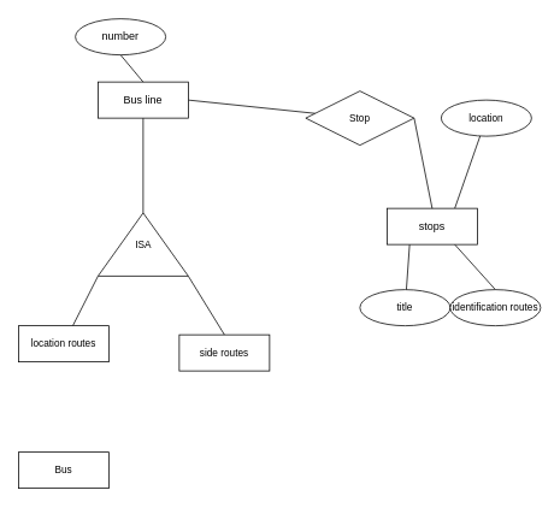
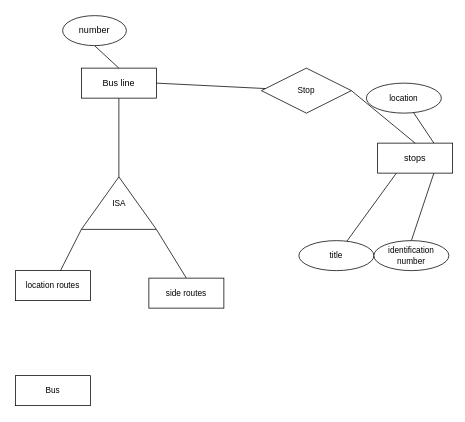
- <mxCell id="10" value="number" style="ellipse;whiteSpace=wrap;html=1;align=center;" vertex="1" parent="1"><mxGeometry x="83" y="20" width="100" height="40" as="geometry" /></mxCell>
+ <mxCell id="10" value="number" style="ellipse;whiteSpace=wrap;html=1;align=center;" vertex="1" parent="1"><mxGeometry x="83" y="20" width="85" height="40" as="geometry" /></mxCell>
- <mxCell id="12" value="Stop" style="shape=rhombus;perimeter=rhombusPerimeter;whiteSpace=wrap;html=1;align=center;fontFamily=Helvetica;fontSize=11;fontColor=default;" vertex="1" parent="1"><mxGeometry x="338" y="100" width="120" height="60" as="geometry" /></mxCell>
+ <mxCell id="12" value="Stop" style="shape=rhombus;perimeter=rhombusPerimeter;whiteSpace=wrap;html=1;align=center;fontFamily=Helvetica;fontSize=11;fontColor=default;" vertex="1" parent="1"><mxGeometry x="348" y="90" width="120" height="60" as="geometry" /></mxCell>
- <mxCell id="8" value="stops" style="whiteSpace=wrap;html=1;align=center;" vertex="1" parent="1"><mxGeometry x="428" y="230" width="100" height="40" as="geometry" /></mxCell>
+ <mxCell id="8" value="stops" style="whiteSpace=wrap;html=1;align=center;" vertex="1" parent="1"><mxGeometry x="503" y="190" width="100" height="40" as="geometry" /></mxCell>
- <mxCell id="19" value="identification routes" style="ellipse;whiteSpace=wrap;html=1;align=center;fontFamily=Helvetica;fontSize=11;fontColor=default;" vertex="1" parent="1"><mxGeometry x="498" y="320" width="100" height="40" as="geometry" /></mxCell>
+ <mxCell id="19" value="identification number" style="ellipse;whiteSpace=wrap;html=1;align=center;fontFamily=Helvetica;fontSize=11;fontColor=default;" vertex="1" parent="1"><mxGeometry x="498" y="320" width="100" height="40" as="geometry" /></mxCell>
